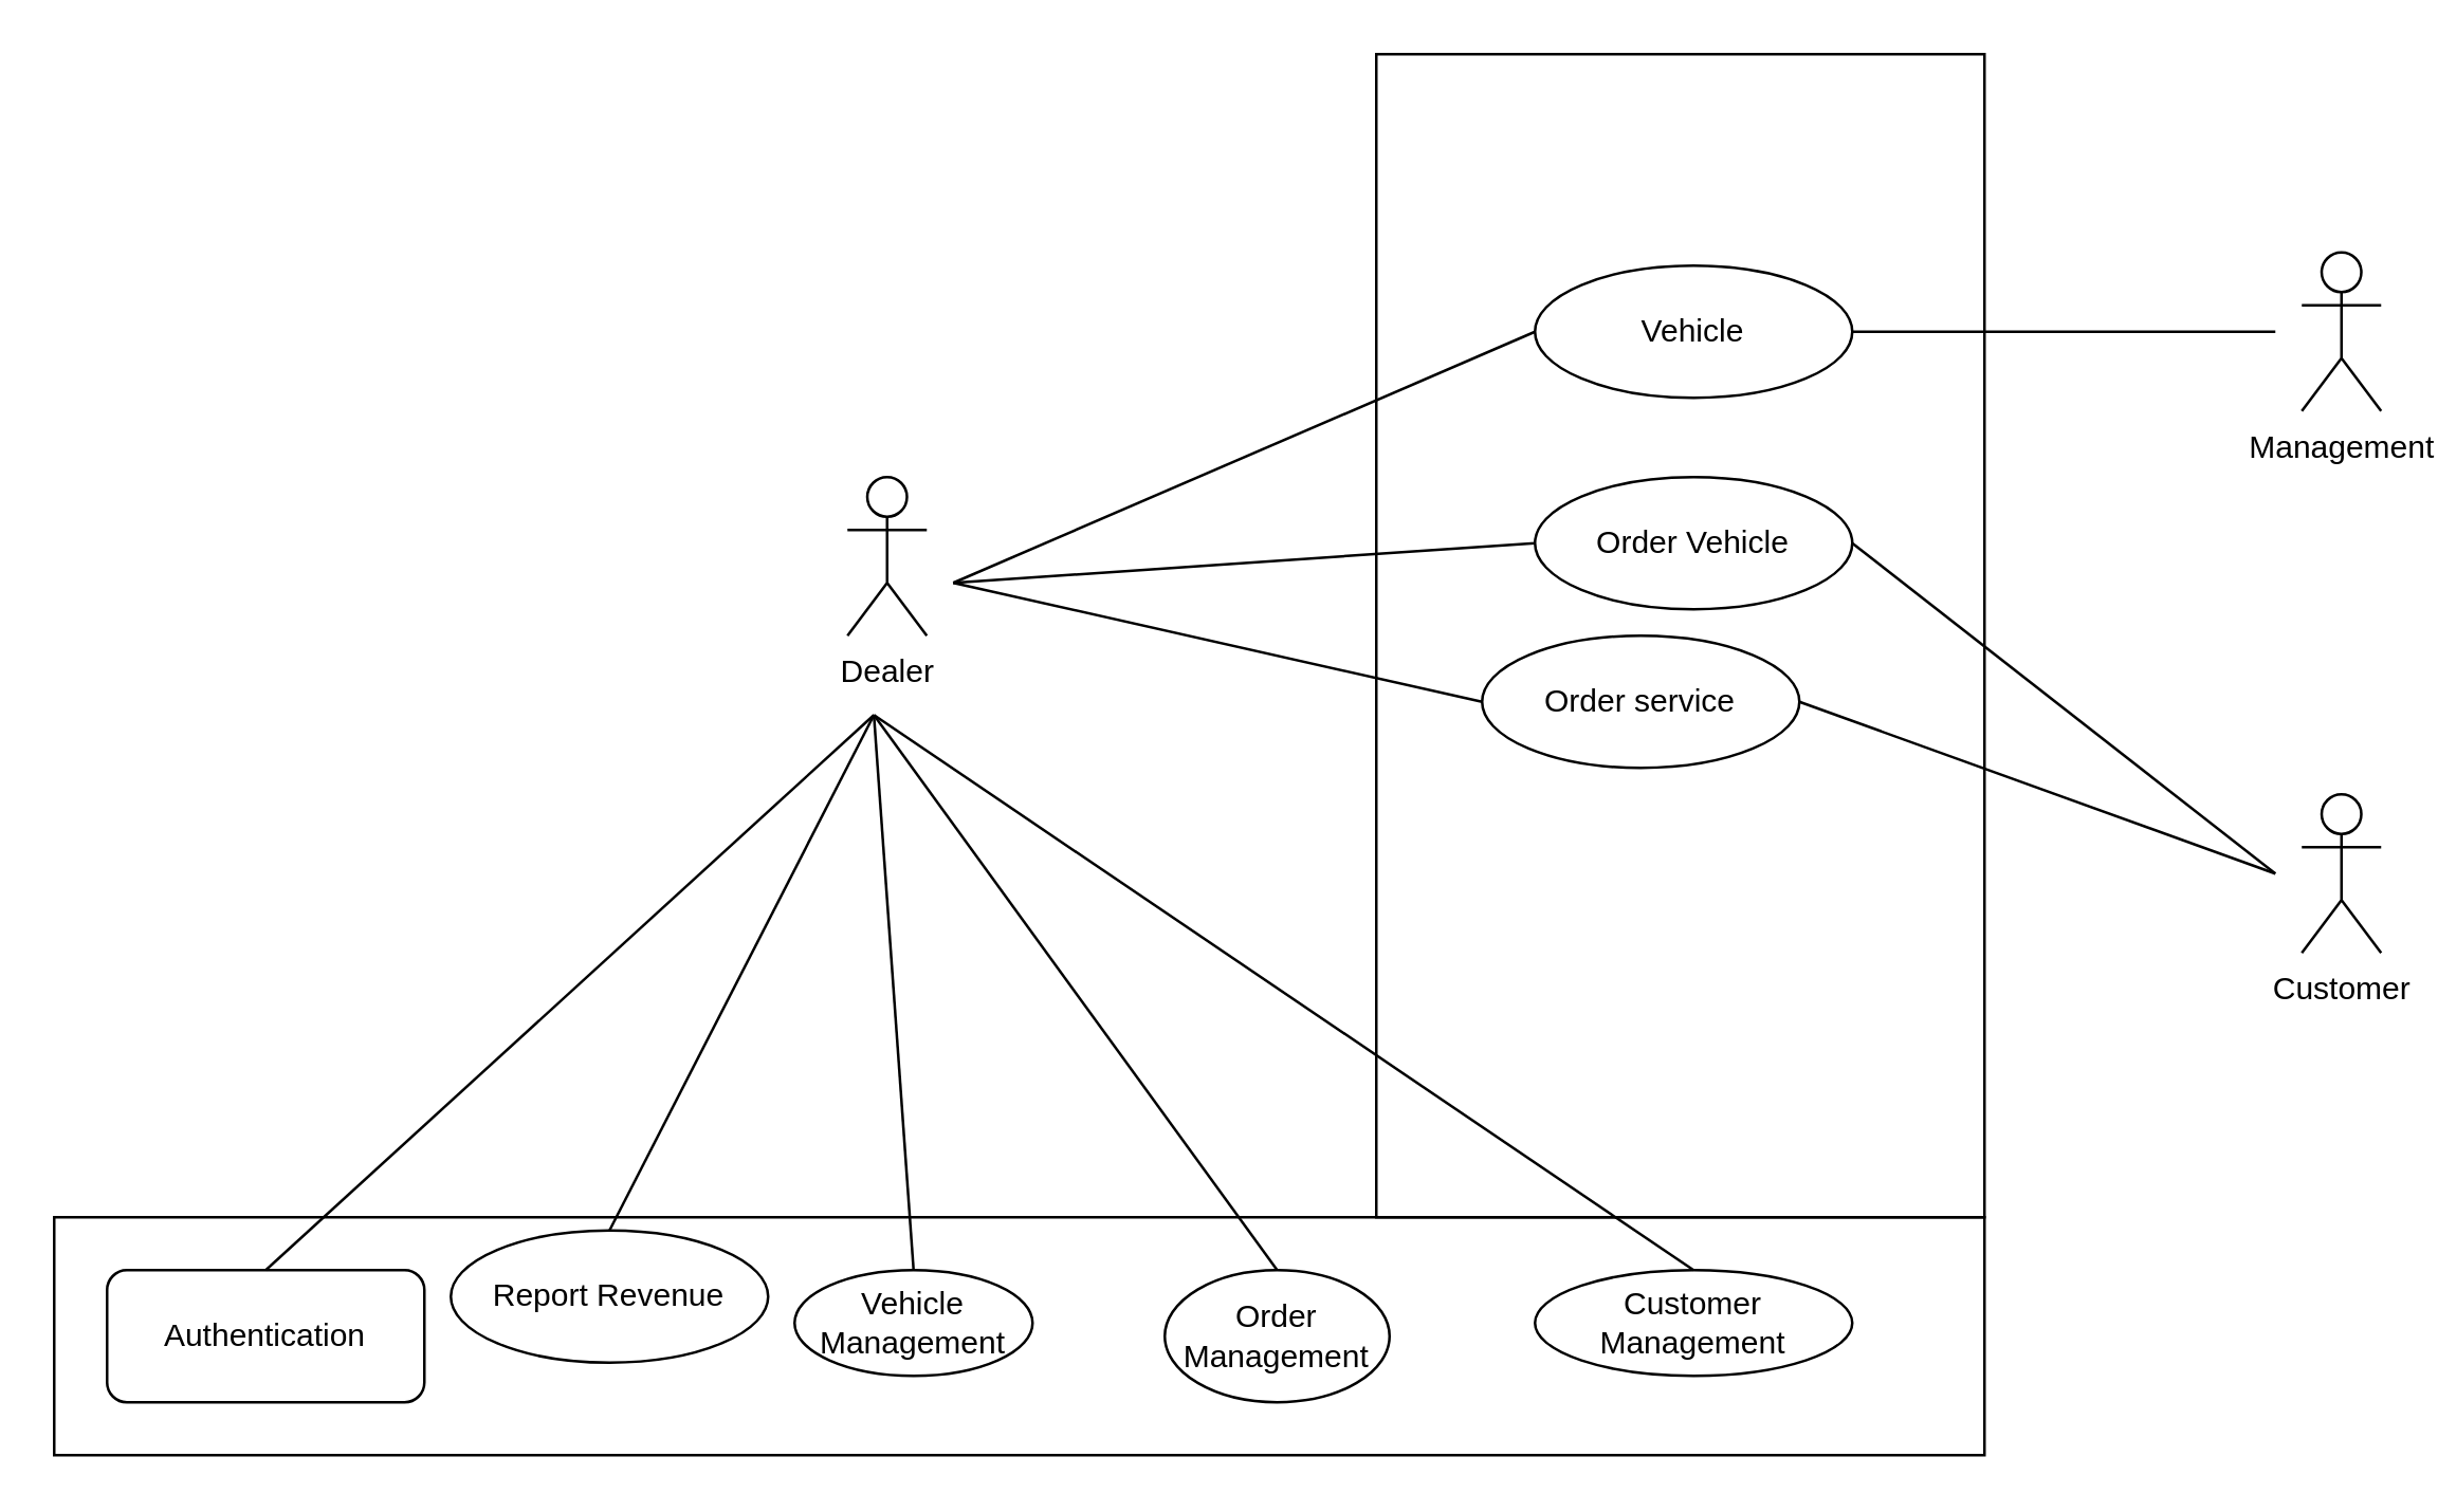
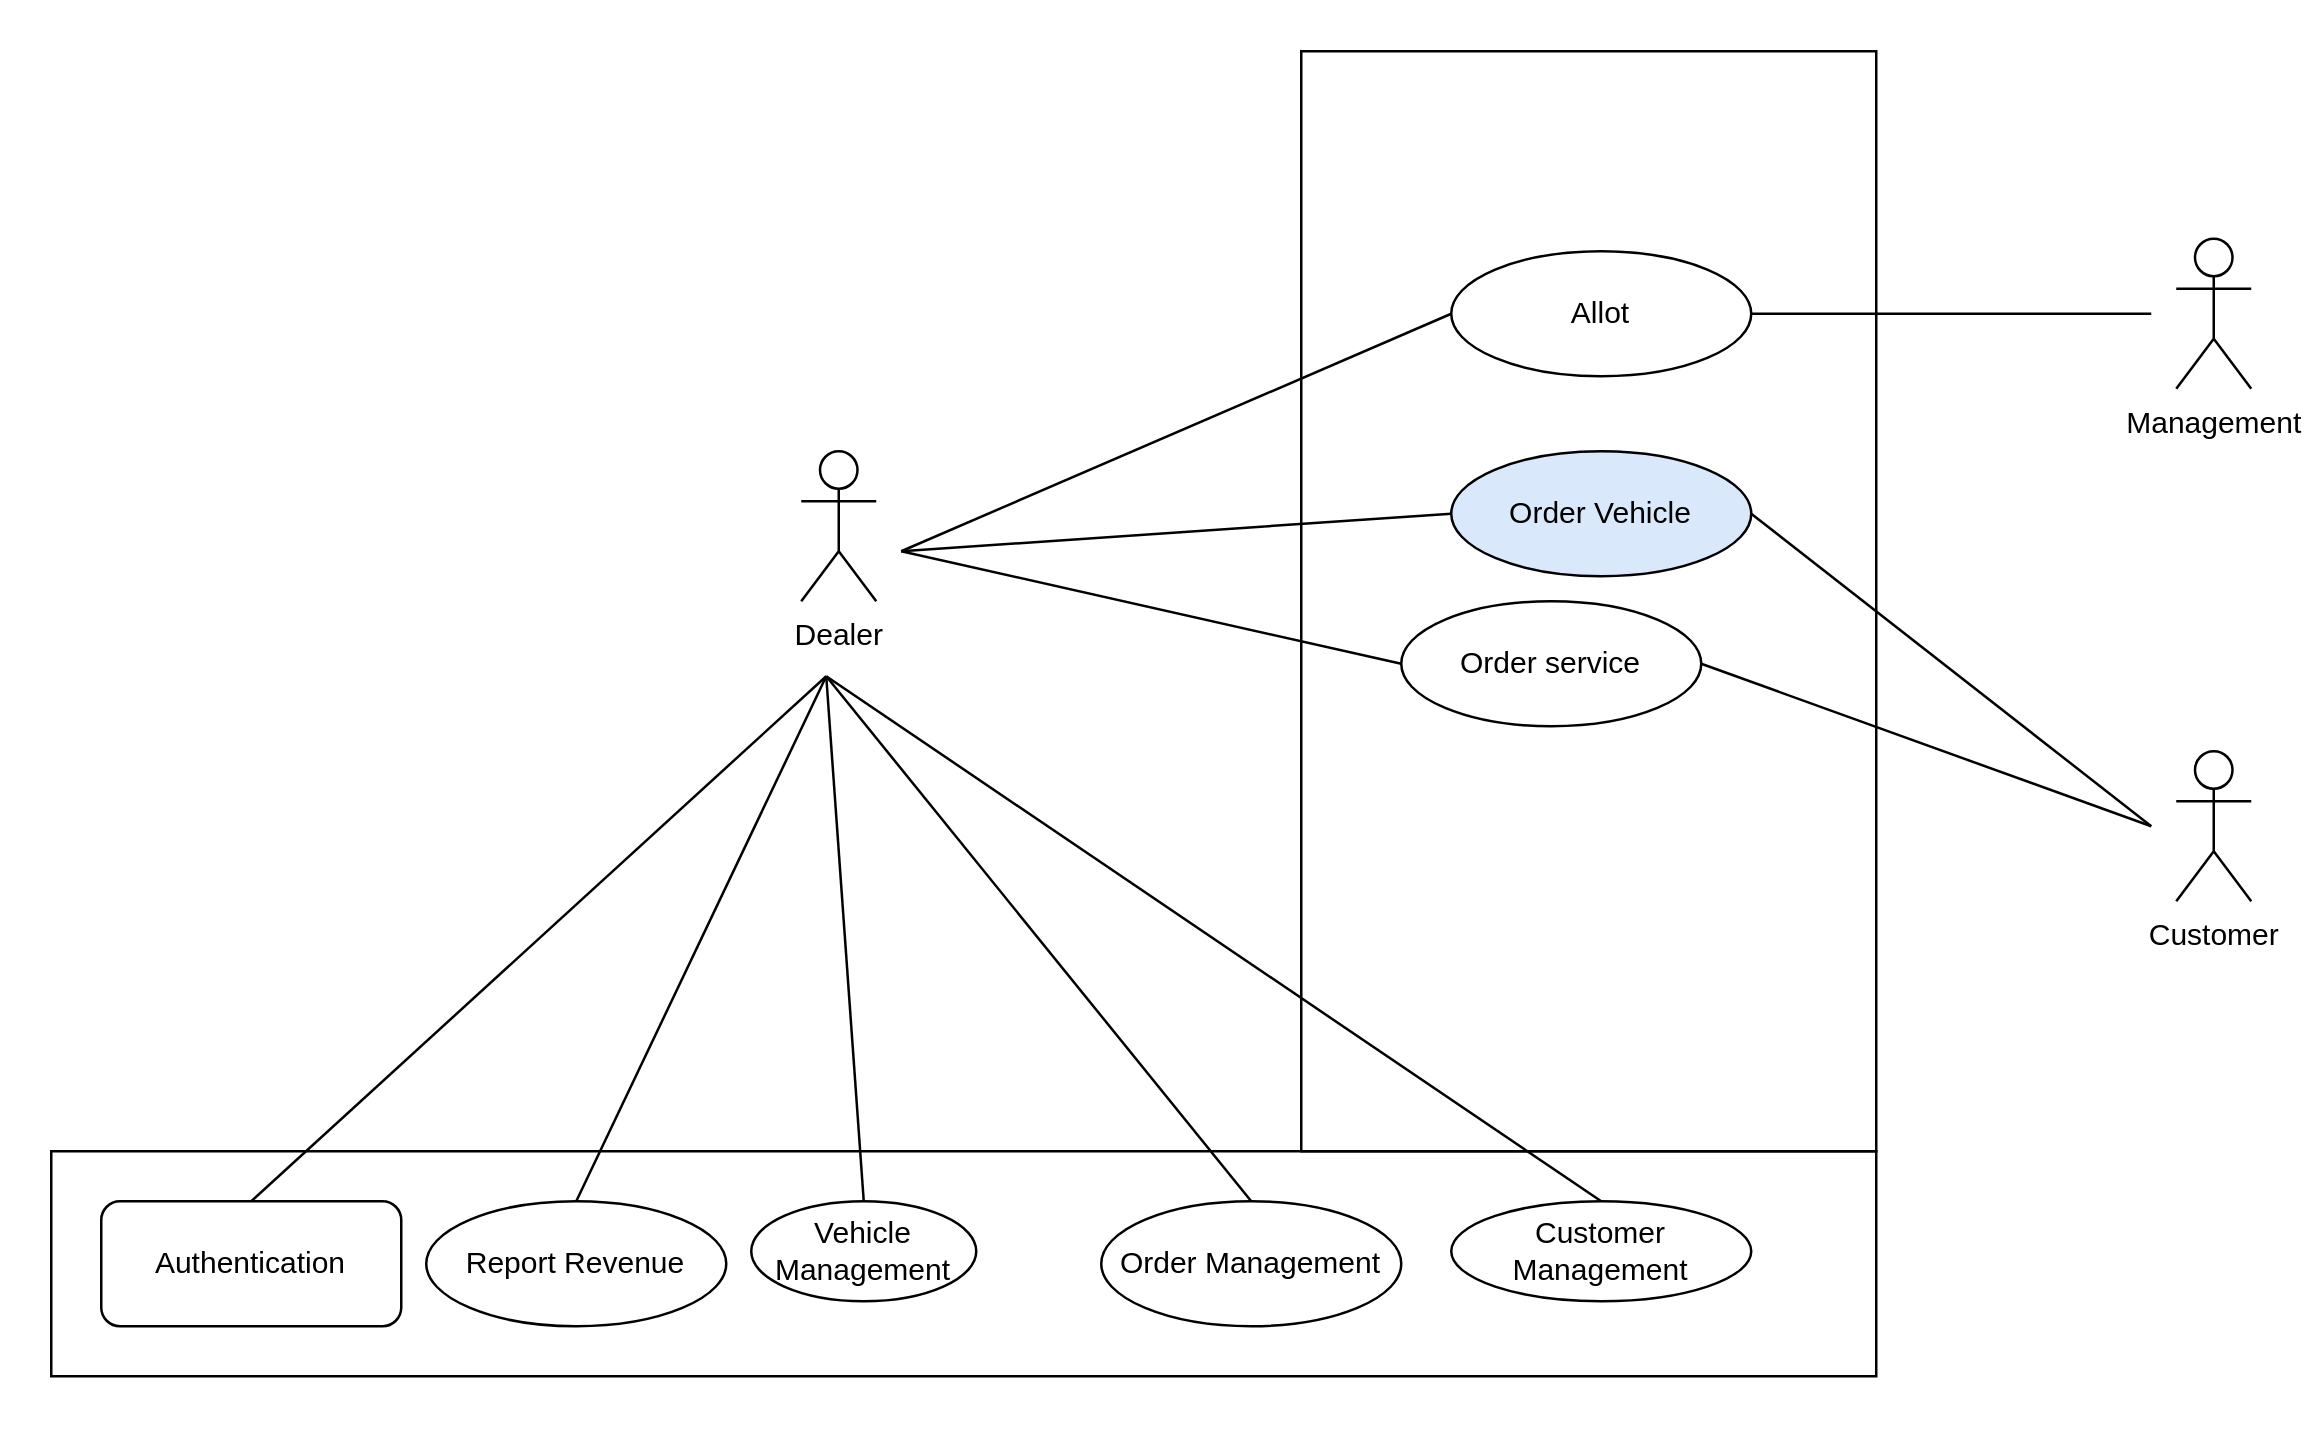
- <mxCell id="10" value="Vehicle" style="ellipse;whiteSpace=wrap;html=1;" parent="1" vertex="1"><mxGeometry x="580" y="100" width="120" height="50" as="geometry" /></mxCell>
+ <mxCell id="10" value="Allot" style="ellipse;whiteSpace=wrap;html=1;" parent="1" vertex="1"><mxGeometry x="580" y="100" width="120" height="50" as="geometry" /></mxCell>
- <mxCell id="8" value="Order Vehicle" style="ellipse;whiteSpace=wrap;html=1;" parent="1" vertex="1"><mxGeometry x="580" y="180" width="120" height="50" as="geometry" /></mxCell>
+ <mxCell id="8" value="Order Vehicle" style="ellipse;whiteSpace=wrap;html=1;fillColor=#dae8fc;" parent="1" vertex="1"><mxGeometry x="580" y="180" width="120" height="50" as="geometry" /></mxCell>
- <mxCell id="15" value="Report Revenue" style="ellipse;whiteSpace=wrap;html=1;" parent="1" vertex="1"><mxGeometry x="170" y="465" width="120" height="50" as="geometry" /></mxCell>
+ <mxCell id="15" value="Report Revenue" style="ellipse;whiteSpace=wrap;html=1;" parent="1" vertex="1"><mxGeometry x="170" y="480" width="120" height="50" as="geometry" /></mxCell>
- <mxCell id="12" value="Order Management" style="ellipse;whiteSpace=wrap;html=1;" parent="1" vertex="1"><mxGeometry x="440" y="480" width="85" height="50" as="geometry" /></mxCell>
+ <mxCell id="12" value="Order Management" style="ellipse;whiteSpace=wrap;html=1;" parent="1" vertex="1"><mxGeometry x="440" y="480" width="120" height="50" as="geometry" /></mxCell>
